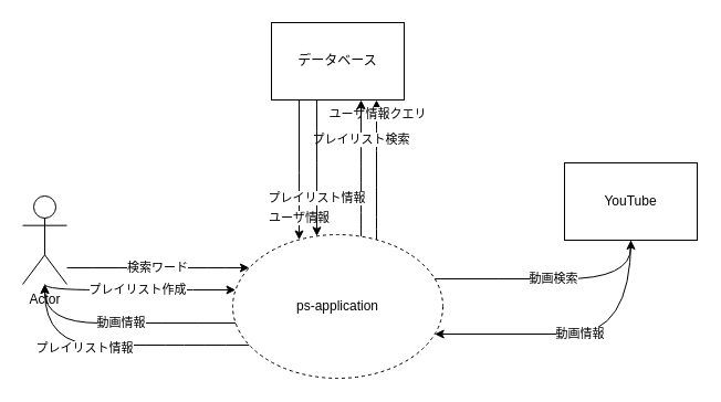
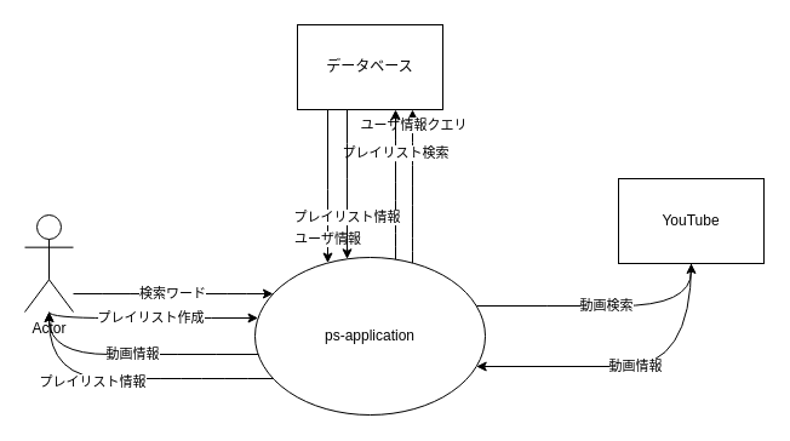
- <mxCell id="9" value="ps-application" style="ellipse;whiteSpace=wrap;html=1;dashed=1;" parent="1" vertex="1"><mxGeometry x="210" y="212" width="190" height="130" as="geometry" /></mxCell>
+ <mxCell id="9" value="ps-application" style="ellipse;whiteSpace=wrap;html=1;" parent="1" vertex="1"><mxGeometry x="210" y="212" width="190" height="130" as="geometry" /></mxCell>
